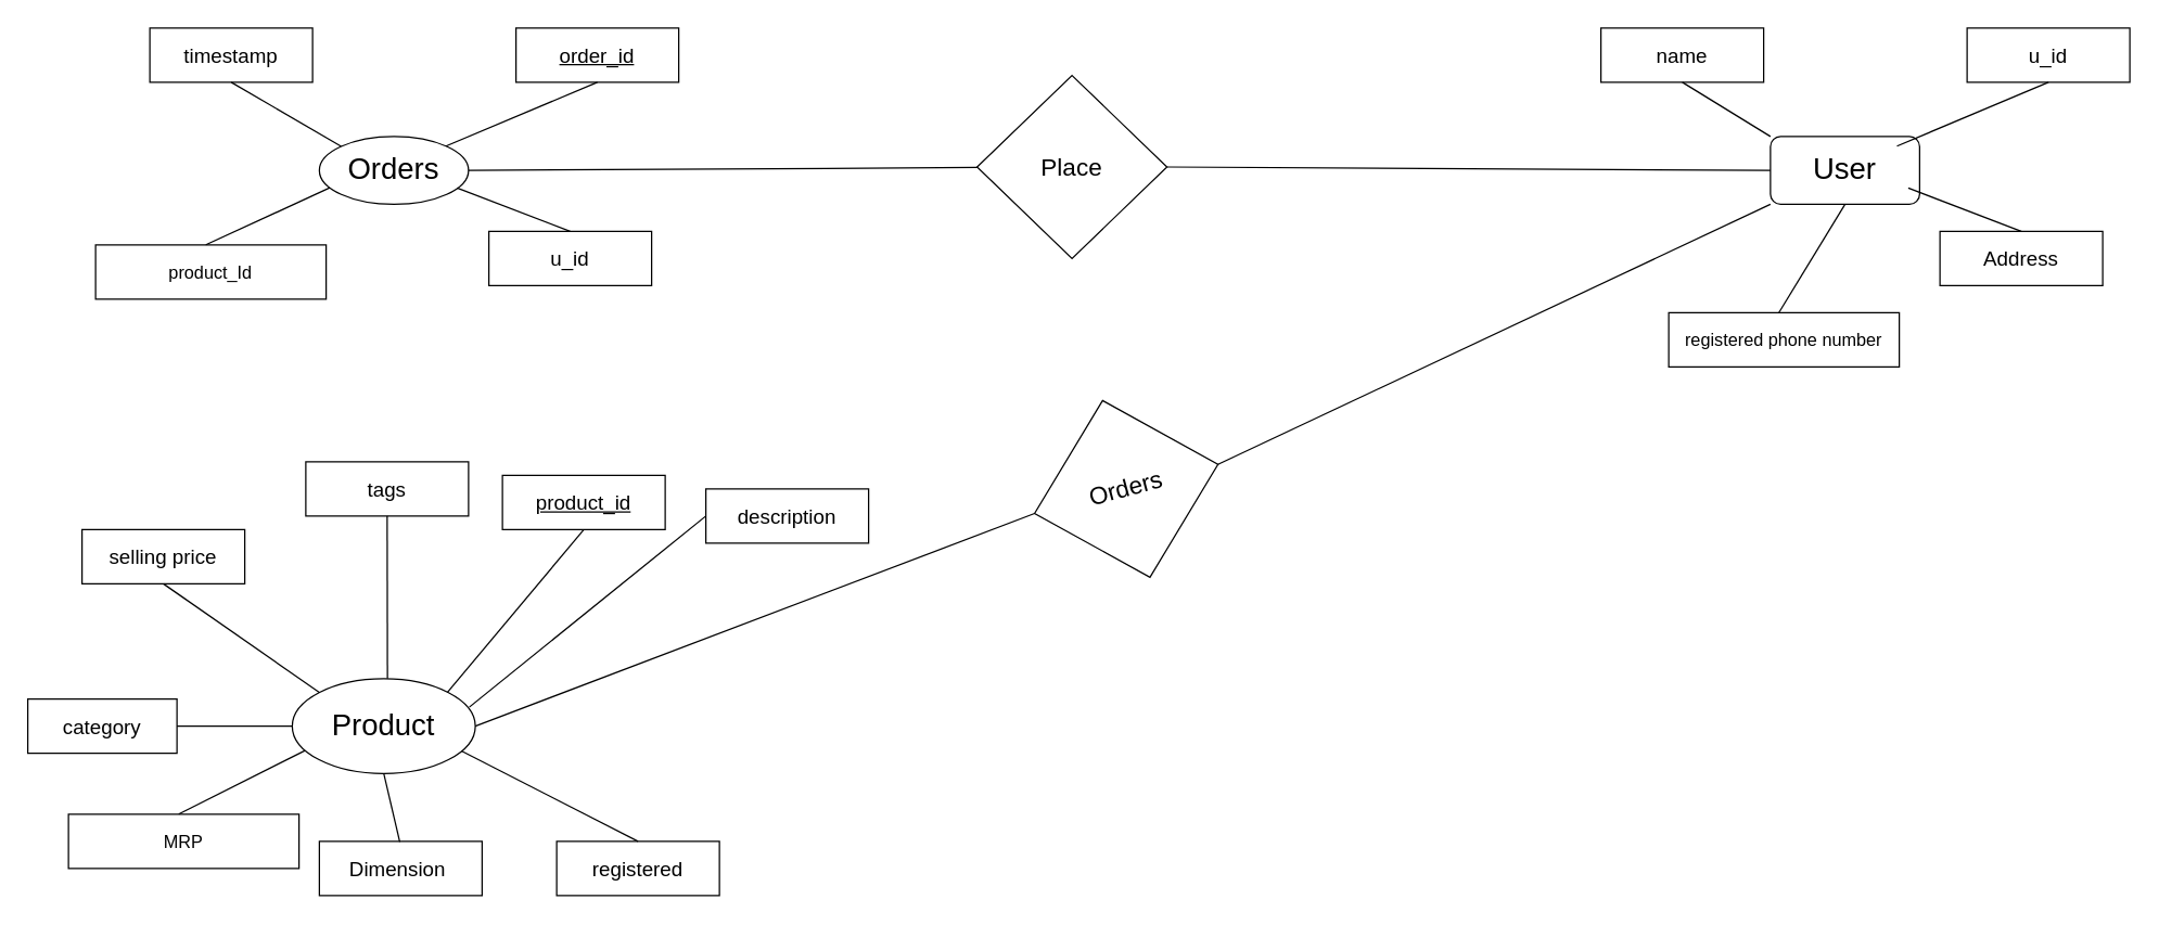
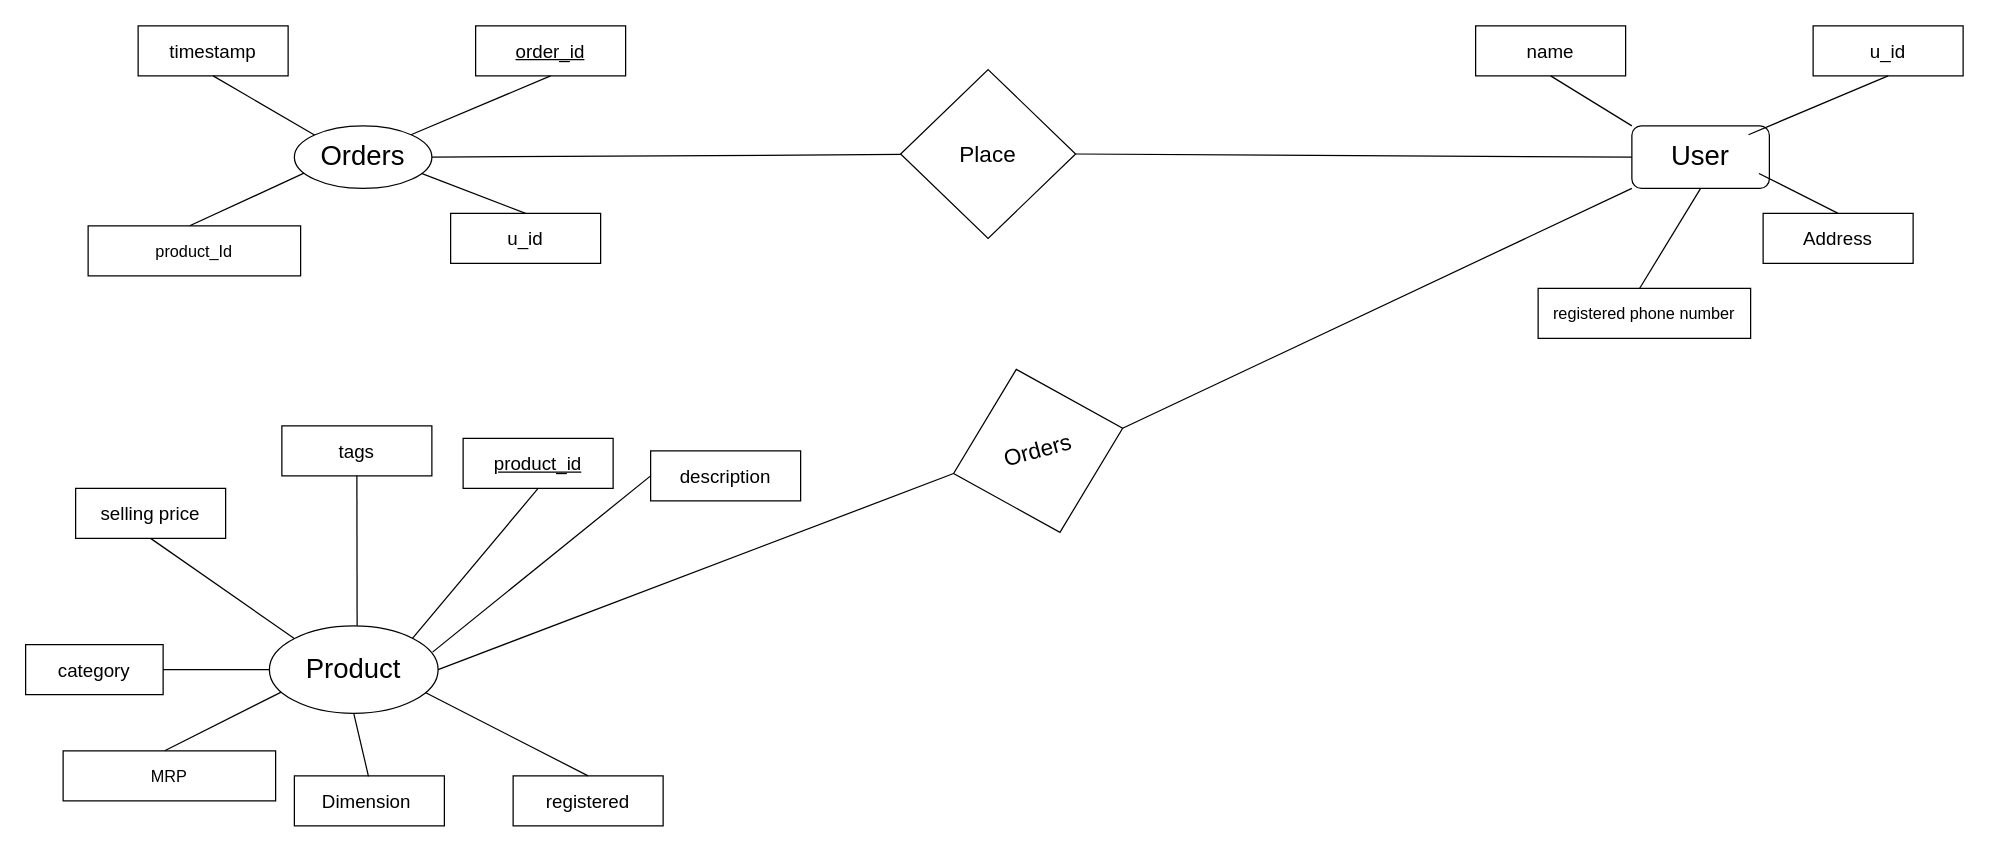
- <mxCell id="7" value="&lt;font style=&quot;font-size: 15px;&quot;&gt;Address&lt;/font&gt;" style="rounded=0;whiteSpace=wrap;html=1;" vertex="1" parent="1"><mxGeometry x="1430" y="170" width="120" height="40" as="geometry" /></mxCell>
+ <mxCell id="7" value="&lt;font style=&quot;font-size: 15px;&quot;&gt;Address&lt;/font&gt;" style="rounded=0;whiteSpace=wrap;html=1;" vertex="1" parent="1"><mxGeometry x="1410" y="170" width="120" height="40" as="geometry" /></mxCell>
